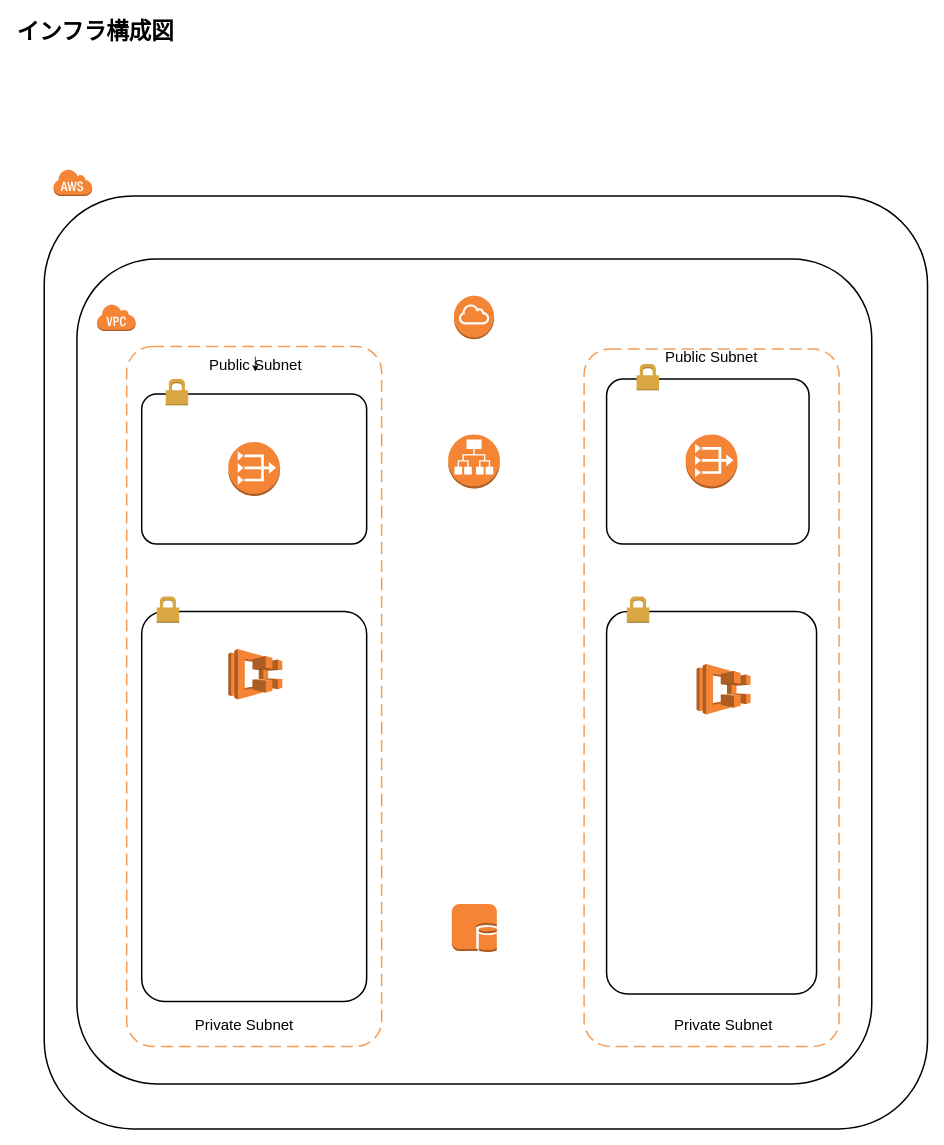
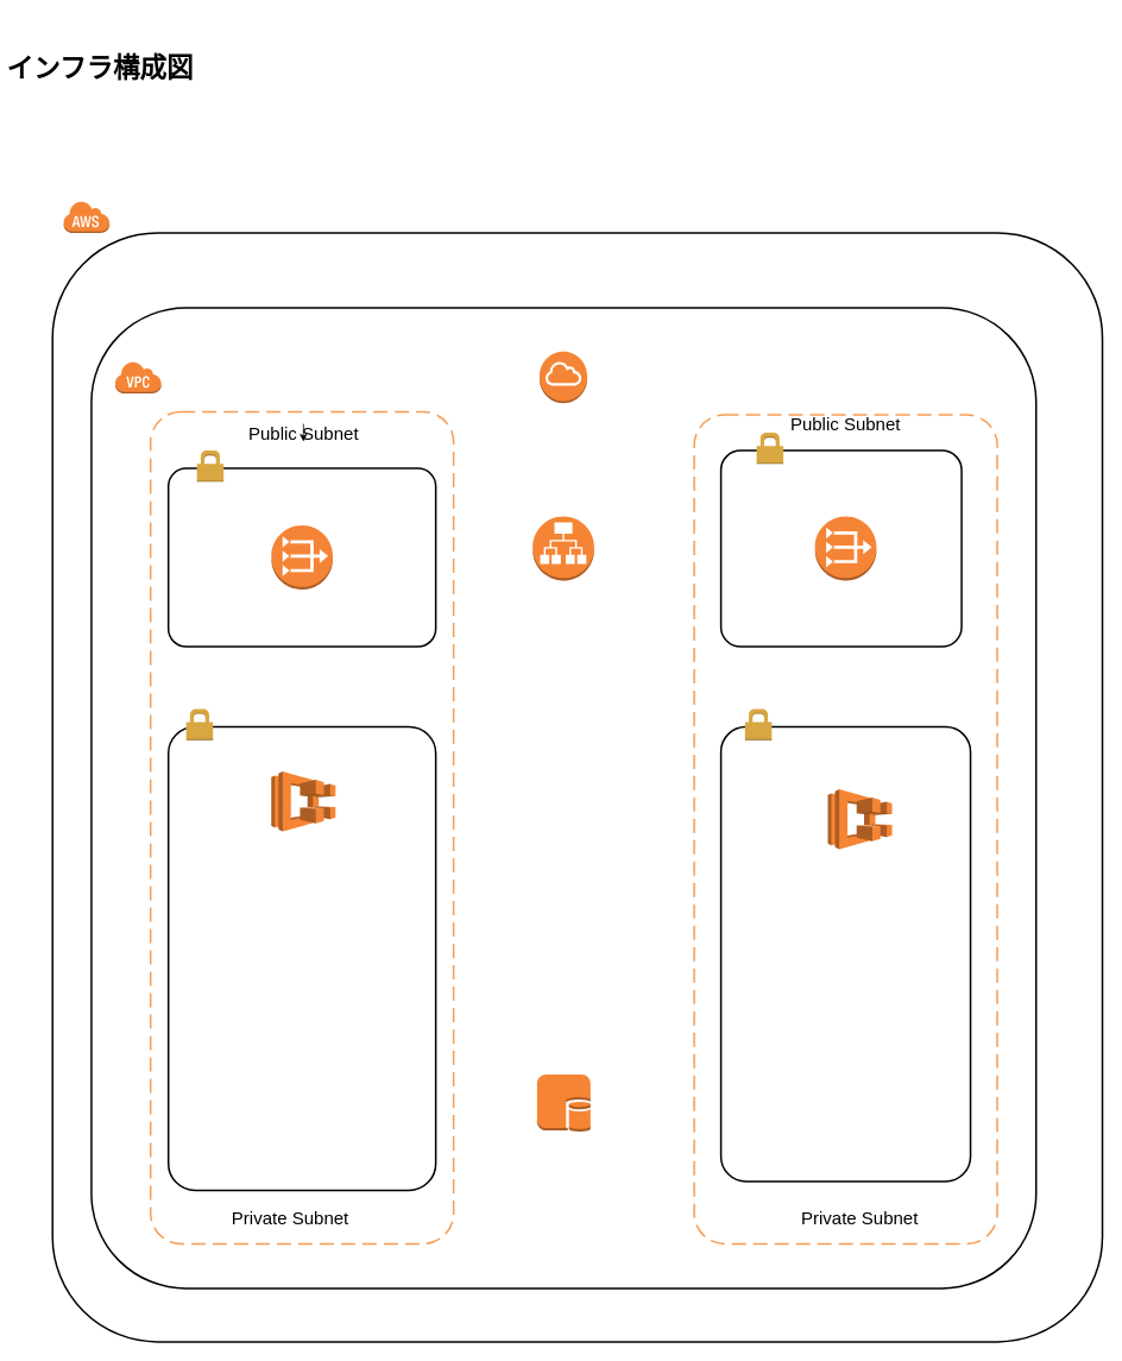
- <mxCell id="4" value="インフラ構成図&lt;br&gt;" style="text;html=1;resizable=0;points=[];autosize=1;align=left;verticalAlign=top;spacingTop=-4;fontSize=30;fontStyle=1" parent="1" vertex="1"><mxGeometry x="20" y="20.5" width="230" height="40" as="geometry" /></mxCell>
+ <mxCell id="4" value="インフラ構成図&lt;br&gt;" style="text;html=1;resizable=0;points=[];autosize=1;align=left;verticalAlign=top;spacingTop=-4;fontSize=30;fontStyle=1" parent="1" vertex="1"><mxGeometry x="5" y="55.5" width="230" height="40" as="geometry" /></mxCell>
